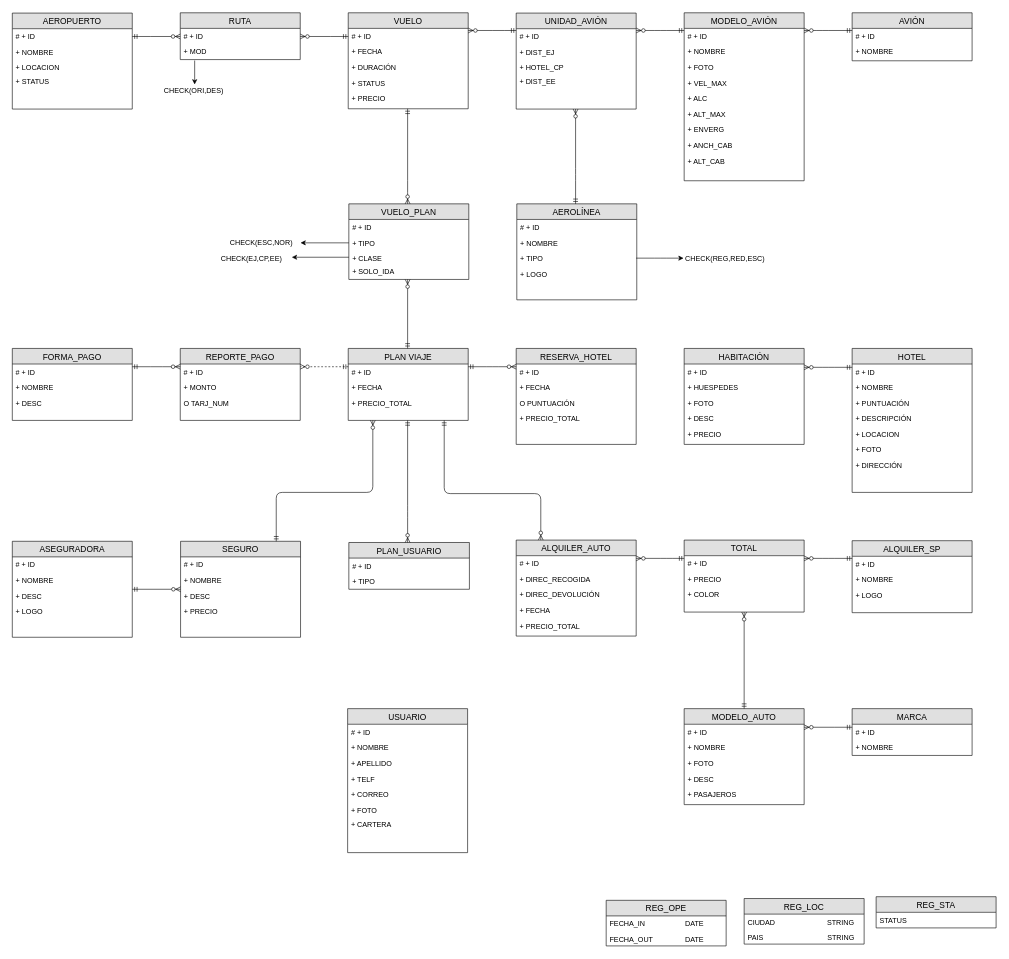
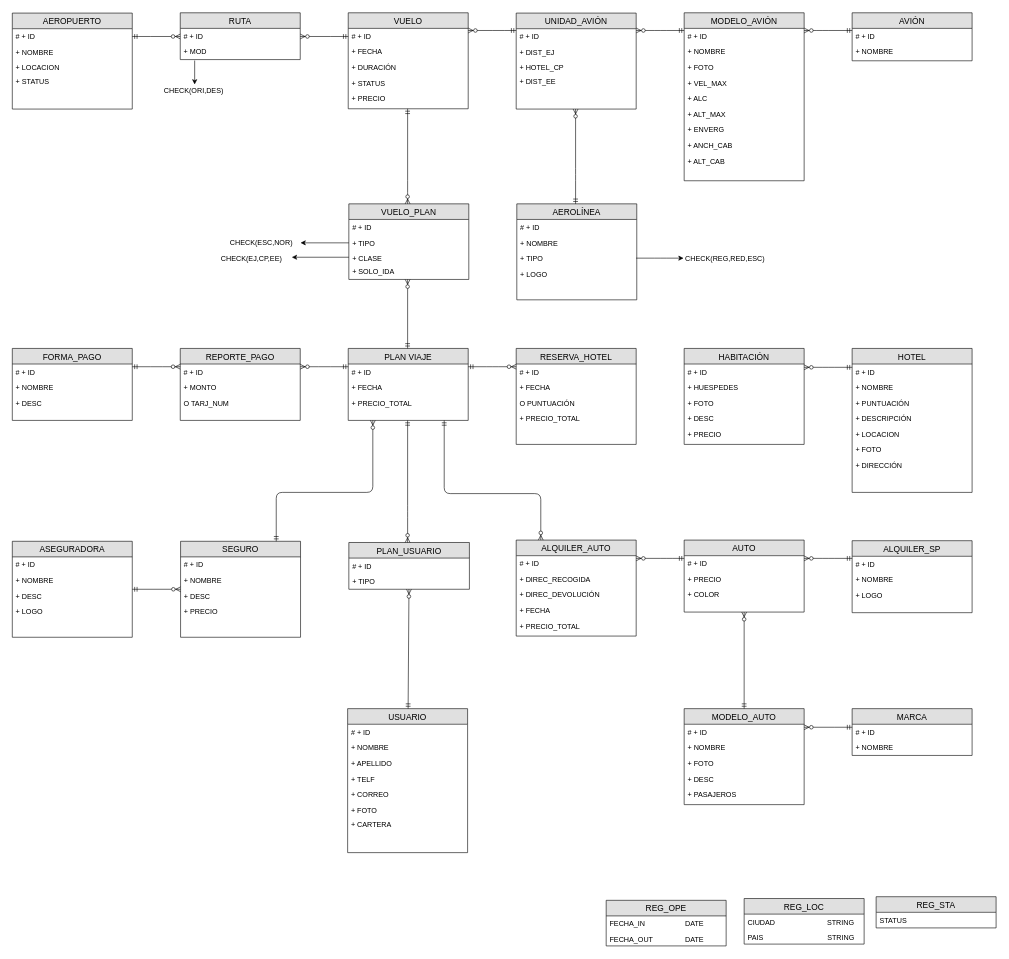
- <mxCell id="68" value="" style="fontSize=12;html=1;endArrow=ERzeroToMany;startArrow=ERmandOne;edgeStyle=orthogonalEdgeStyle;dashed=1;" parent="1" source="49" target="60" edge="1"><mxGeometry width="100" height="100" relative="1" as="geometry"><mxPoint x="260" y="510.5" as="sourcePoint" /><mxPoint x="540" y="590.5" as="targetPoint" /><Array as="points"><mxPoint x="540" y="610.5" /><mxPoint x="540" y="610.5" /></Array></mxGeometry></mxCell>
+ <mxCell id="68" value="" style="fontSize=12;html=1;endArrow=ERzeroToMany;startArrow=ERmandOne;edgeStyle=orthogonalEdgeStyle;" parent="1" source="49" target="60" edge="1"><mxGeometry width="100" height="100" relative="1" as="geometry"><mxPoint x="260" y="510.5" as="sourcePoint" /><mxPoint x="540" y="590.5" as="targetPoint" /><Array as="points"><mxPoint x="540" y="610.5" /><mxPoint x="540" y="610.5" /></Array></mxGeometry></mxCell>
- <mxCell id="107" value="TOTAL" style="swimlane;fontStyle=0;childLayout=stackLayout;horizontal=1;startSize=26;fillColor=#e0e0e0;horizontalStack=0;resizeParent=1;resizeParentMax=0;resizeLast=0;collapsible=1;marginBottom=0;swimlaneFillColor=#ffffff;align=center;fontSize=14;" parent="1" vertex="1"><mxGeometry x="1140" y="899.5" width="200" height="120" as="geometry" /></mxCell>
+ <mxCell id="107" value="AUTO" style="swimlane;fontStyle=0;childLayout=stackLayout;horizontal=1;startSize=26;fillColor=#e0e0e0;horizontalStack=0;resizeParent=1;resizeParentMax=0;resizeLast=0;collapsible=1;marginBottom=0;swimlaneFillColor=#ffffff;align=center;fontSize=14;" parent="1" vertex="1"><mxGeometry x="1140" y="899.5" width="200" height="120" as="geometry" /></mxCell>
+ <mxCell id="74" value="" style="fontSize=12;html=1;endArrow=ERzeroToMany;startArrow=ERmandOne;" parent="1" source="25" target="70" edge="1"><mxGeometry width="100" height="100" relative="1" as="geometry"><mxPoint x="660" y="1053.5" as="sourcePoint" /><mxPoint x="610" y="1013.5" as="targetPoint" /></mxGeometry></mxCell>
